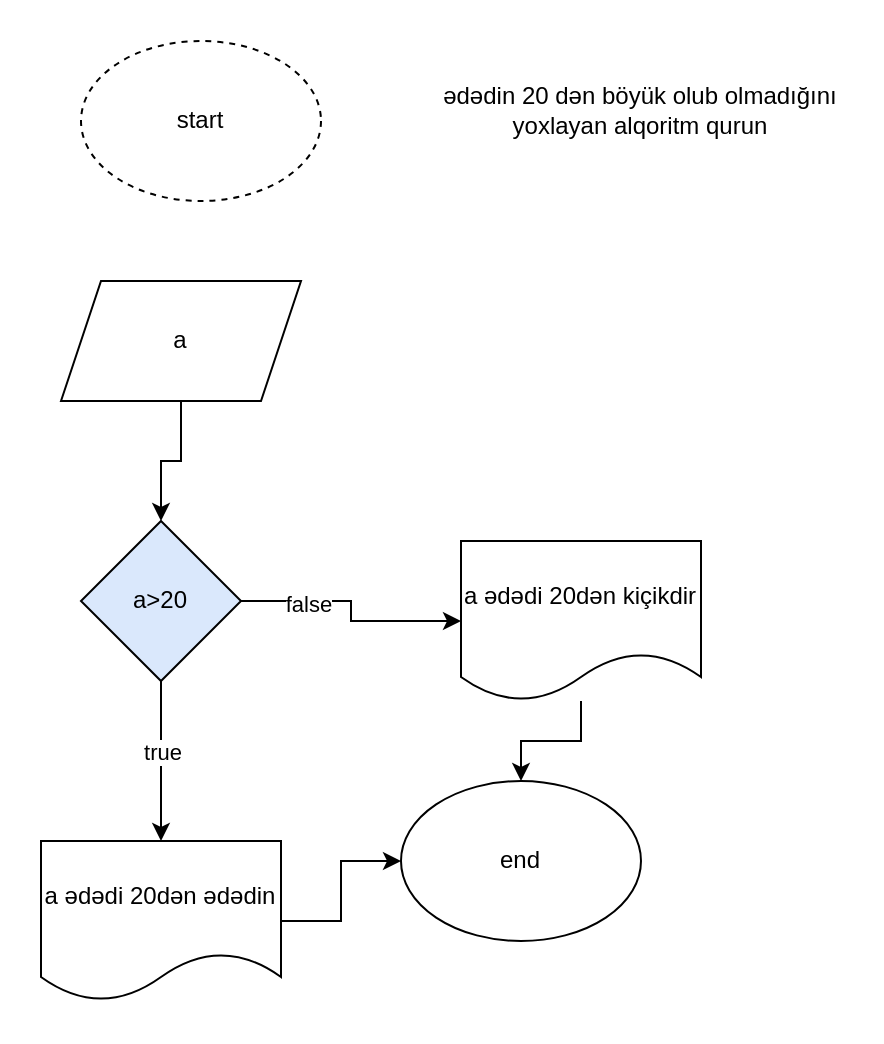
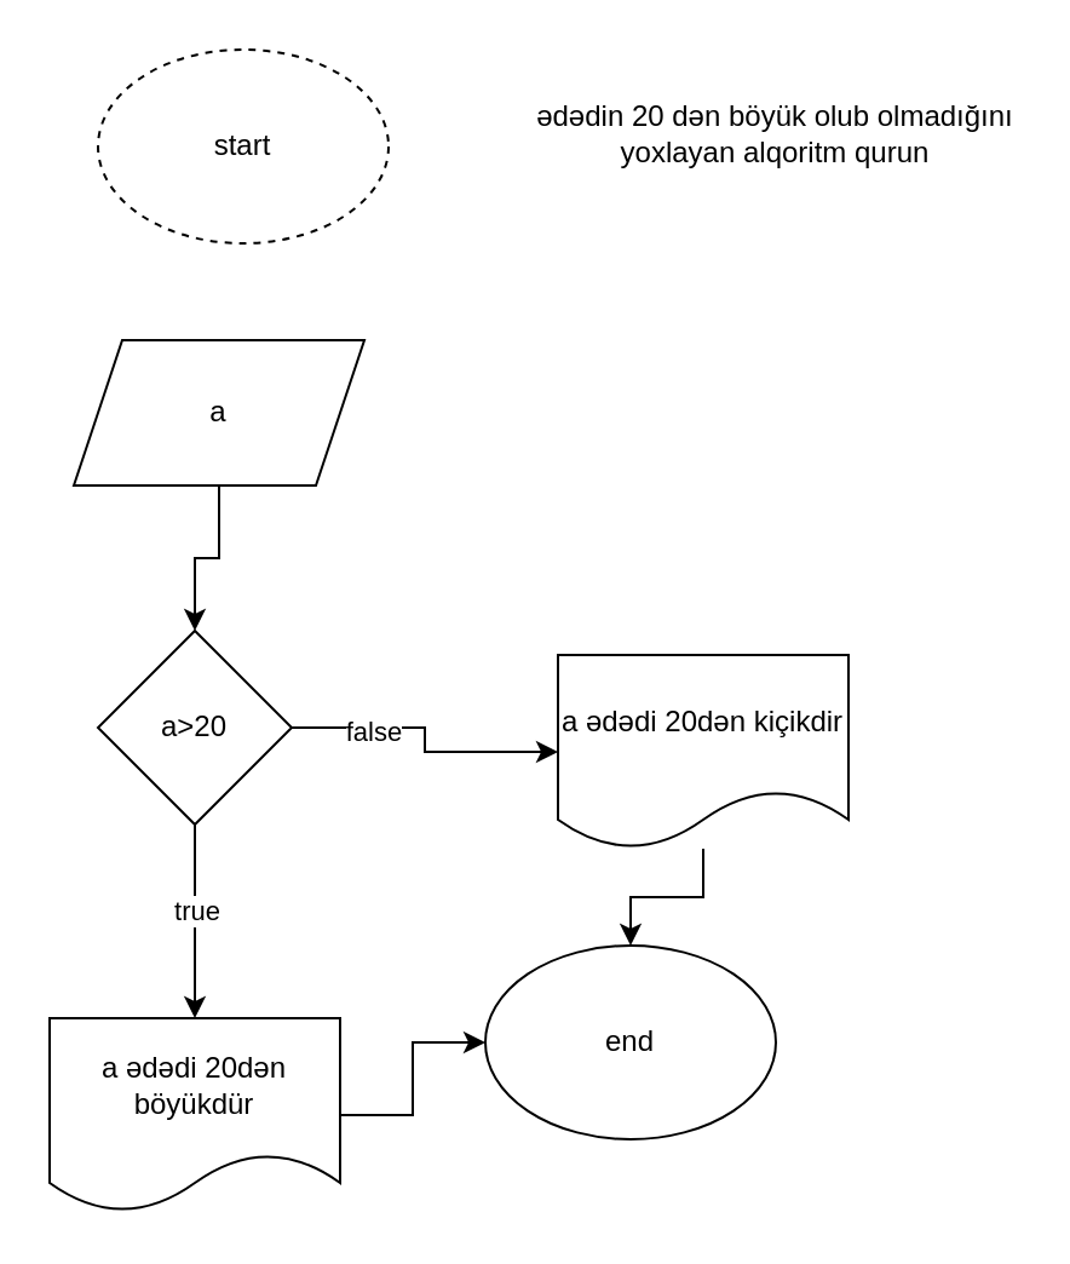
- <mxCell id="10" value="a&amp;gt;20" style="rhombus;whiteSpace=wrap;html=1;fillColor=#dae8fc;" parent="1" vertex="1"><mxGeometry x="40" y="260" width="80" height="80" as="geometry" /></mxCell>
+ <mxCell id="10" value="a&amp;gt;20" style="rhombus;whiteSpace=wrap;html=1;" parent="1" vertex="1"><mxGeometry x="40" y="260" width="80" height="80" as="geometry" /></mxCell>
- <mxCell id="13" value="a ədədi 20dən ədədin" style="shape=document;whiteSpace=wrap;html=1;boundedLbl=1;" vertex="1" parent="1"><mxGeometry x="20" y="420" width="120" height="80" as="geometry" /></mxCell>
+ <mxCell id="13" value="a ədədi 20dən böyükdür" style="shape=document;whiteSpace=wrap;html=1;boundedLbl=1;" vertex="1" parent="1"><mxGeometry x="20" y="420" width="120" height="80" as="geometry" /></mxCell>
